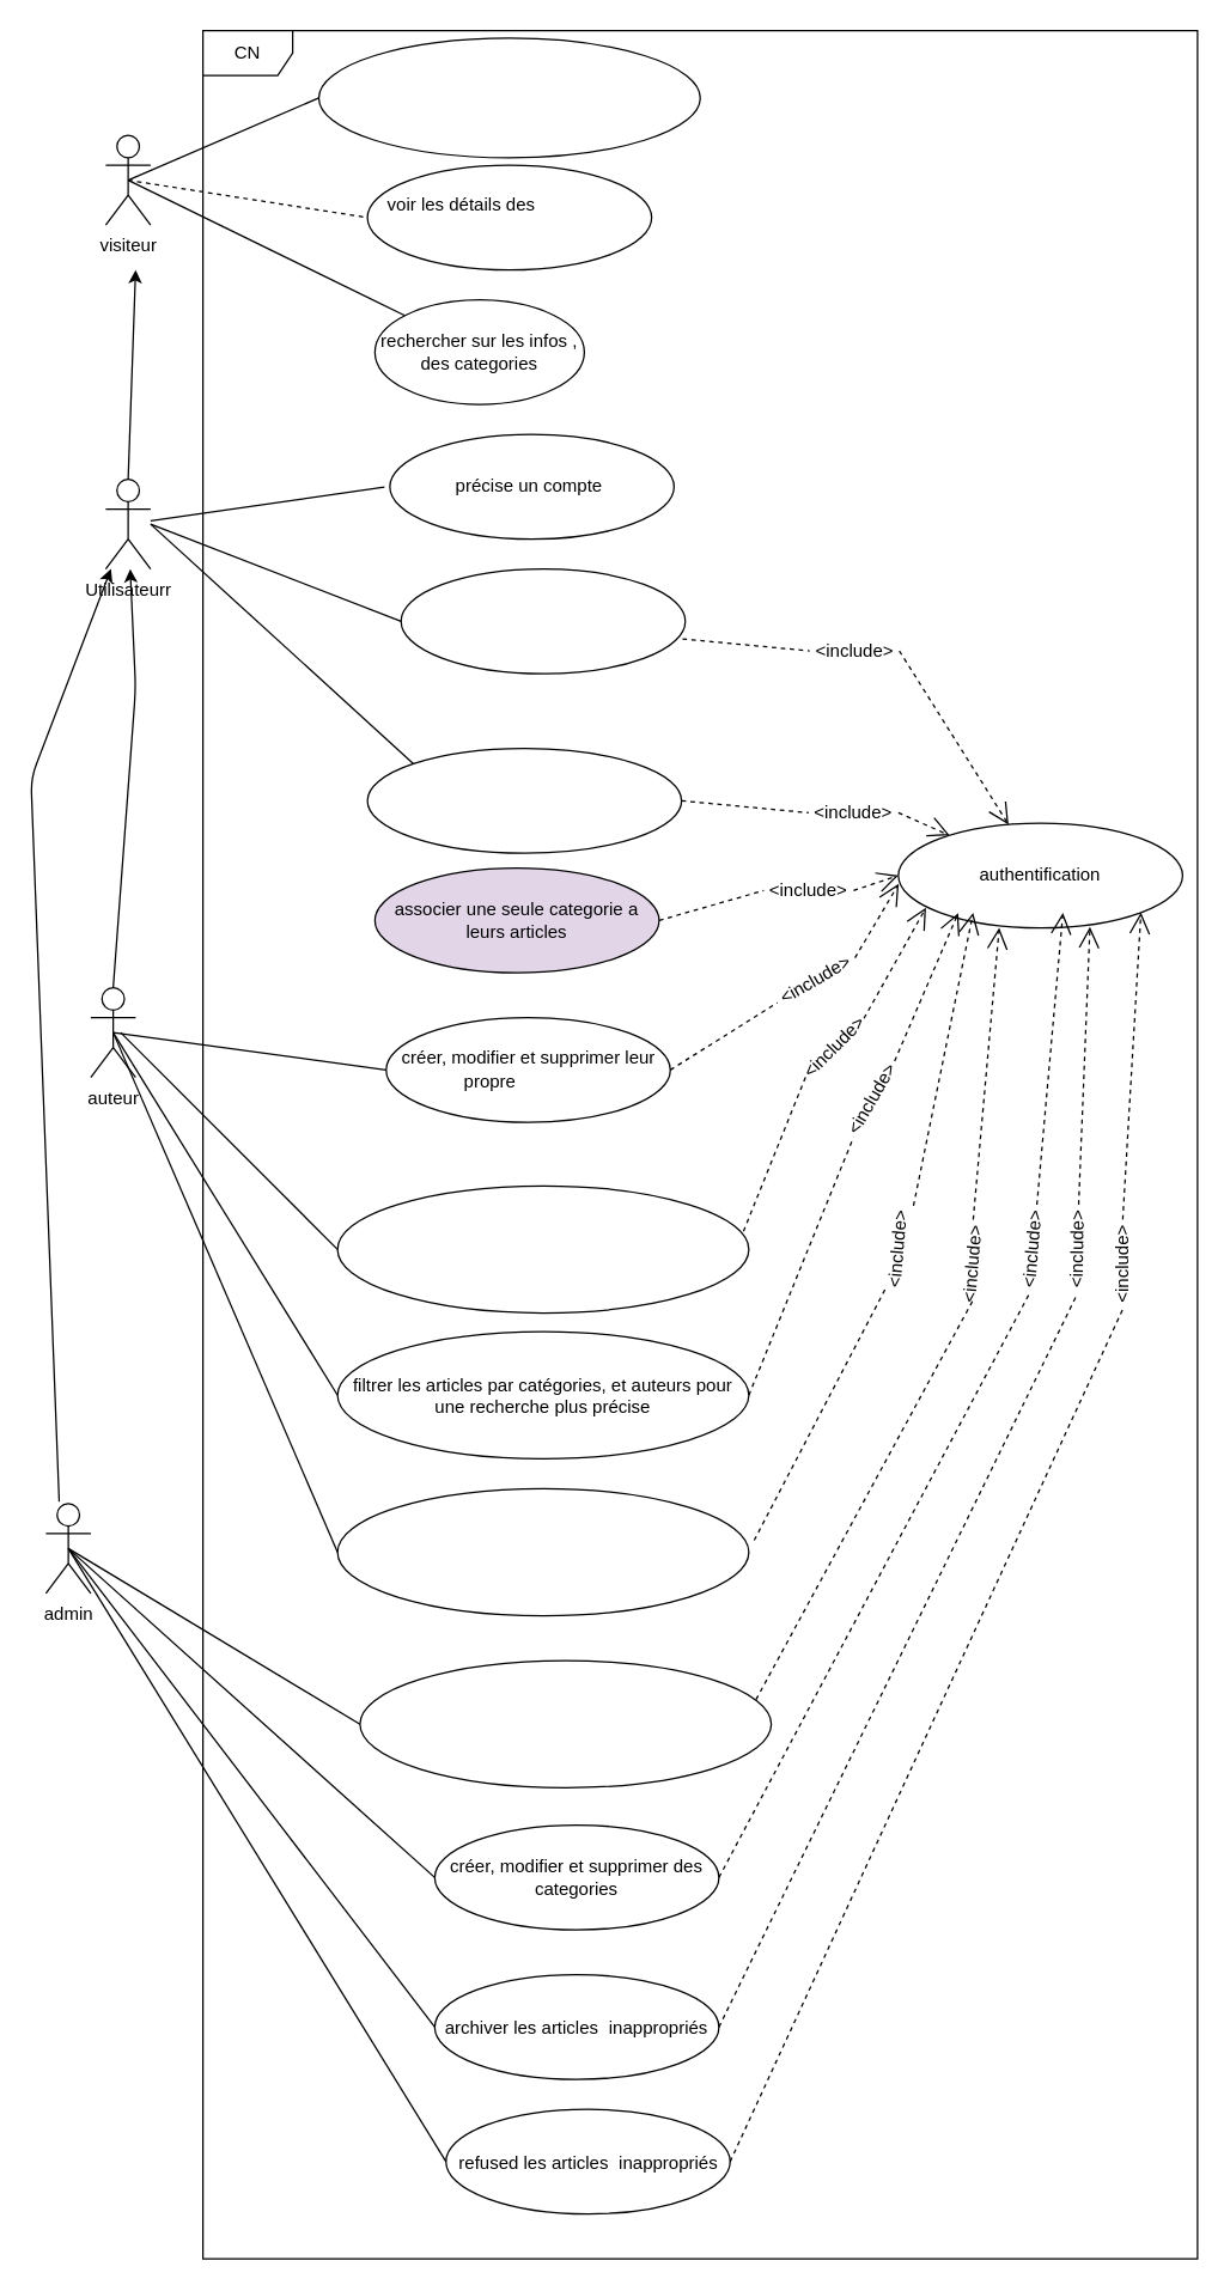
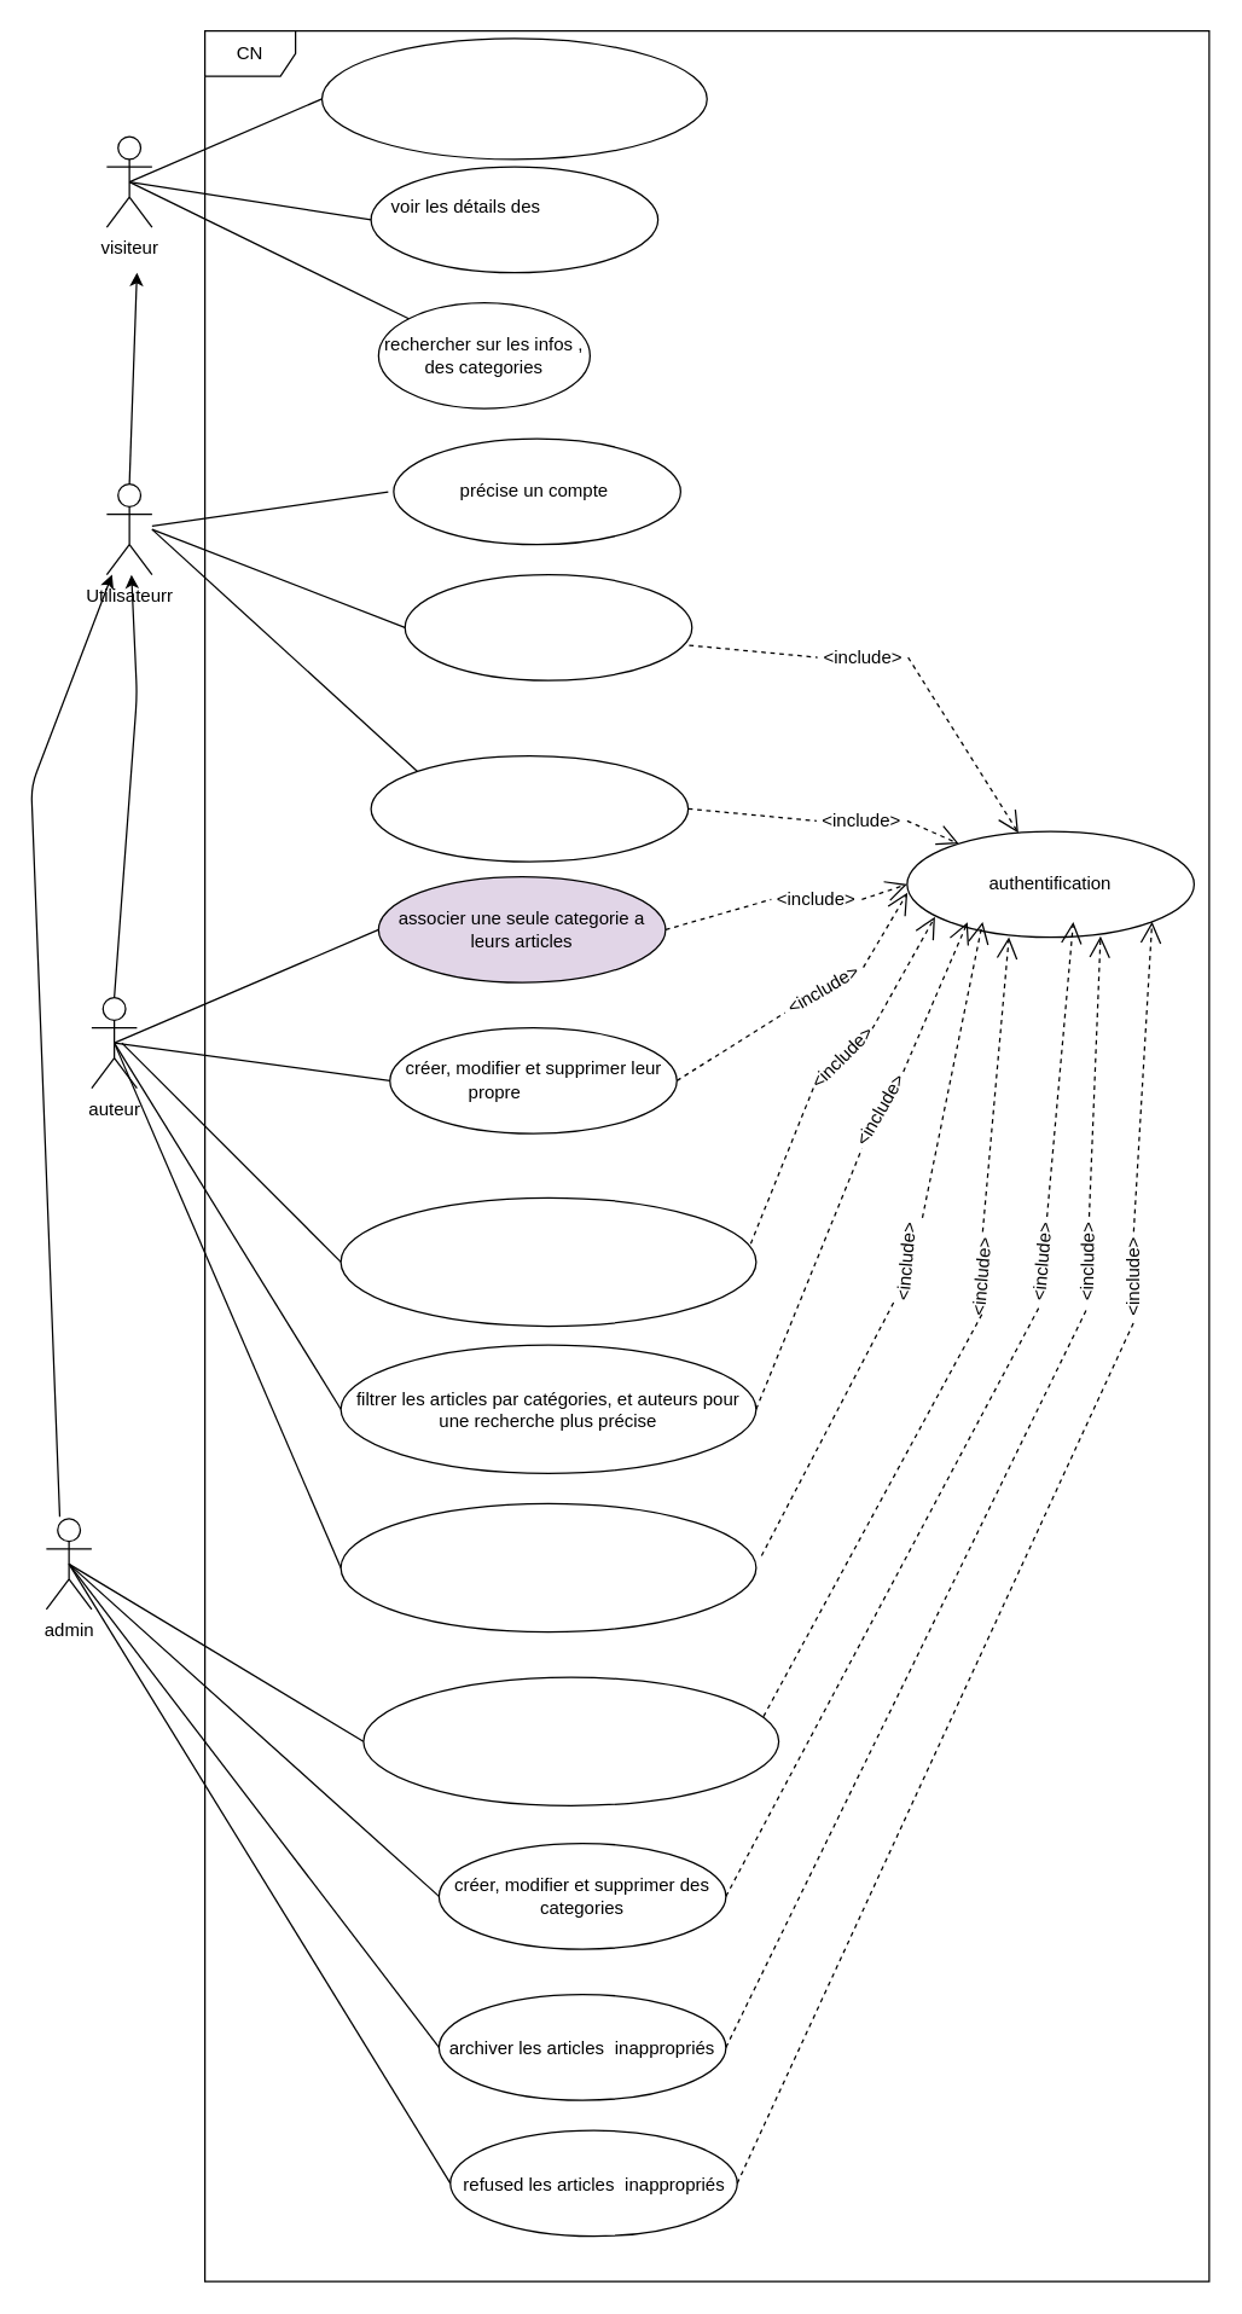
- <mxCell id="18" value="" style="endArrow=none;html=1;exitX=0.5;exitY=0.5;exitDx=0;exitDy=0;exitPerimeter=0;entryX=0;entryY=0.5;entryDx=0;entryDy=0;dashed=1;" parent="1" source="2" target="7" edge="1"><mxGeometry width="50" height="50" relative="1" as="geometry"><mxPoint x="105" y="140" as="sourcePoint" /><mxPoint x="250" y="85" as="targetPoint" /></mxGeometry></mxCell>
+ <mxCell id="18" value="" style="endArrow=none;html=1;exitX=0.5;exitY=0.5;exitDx=0;exitDy=0;exitPerimeter=0;entryX=0;entryY=0.5;entryDx=0;entryDy=0;" parent="1" source="2" target="7" edge="1"><mxGeometry width="50" height="50" relative="1" as="geometry"><mxPoint x="105" y="140" as="sourcePoint" /><mxPoint x="250" y="85" as="targetPoint" /></mxGeometry></mxCell>
+ <mxCell id="20" value="" style="endArrow=none;html=1;exitX=0.5;exitY=0.5;exitDx=0;exitDy=0;exitPerimeter=0;entryX=0;entryY=0.5;entryDx=0;entryDy=0;" parent="1" source="3" target="10" edge="1"><mxGeometry width="50" height="50" relative="1" as="geometry"><mxPoint x="300" y="480" as="sourcePoint" /><mxPoint x="350" y="430" as="targetPoint" /></mxGeometry></mxCell>
